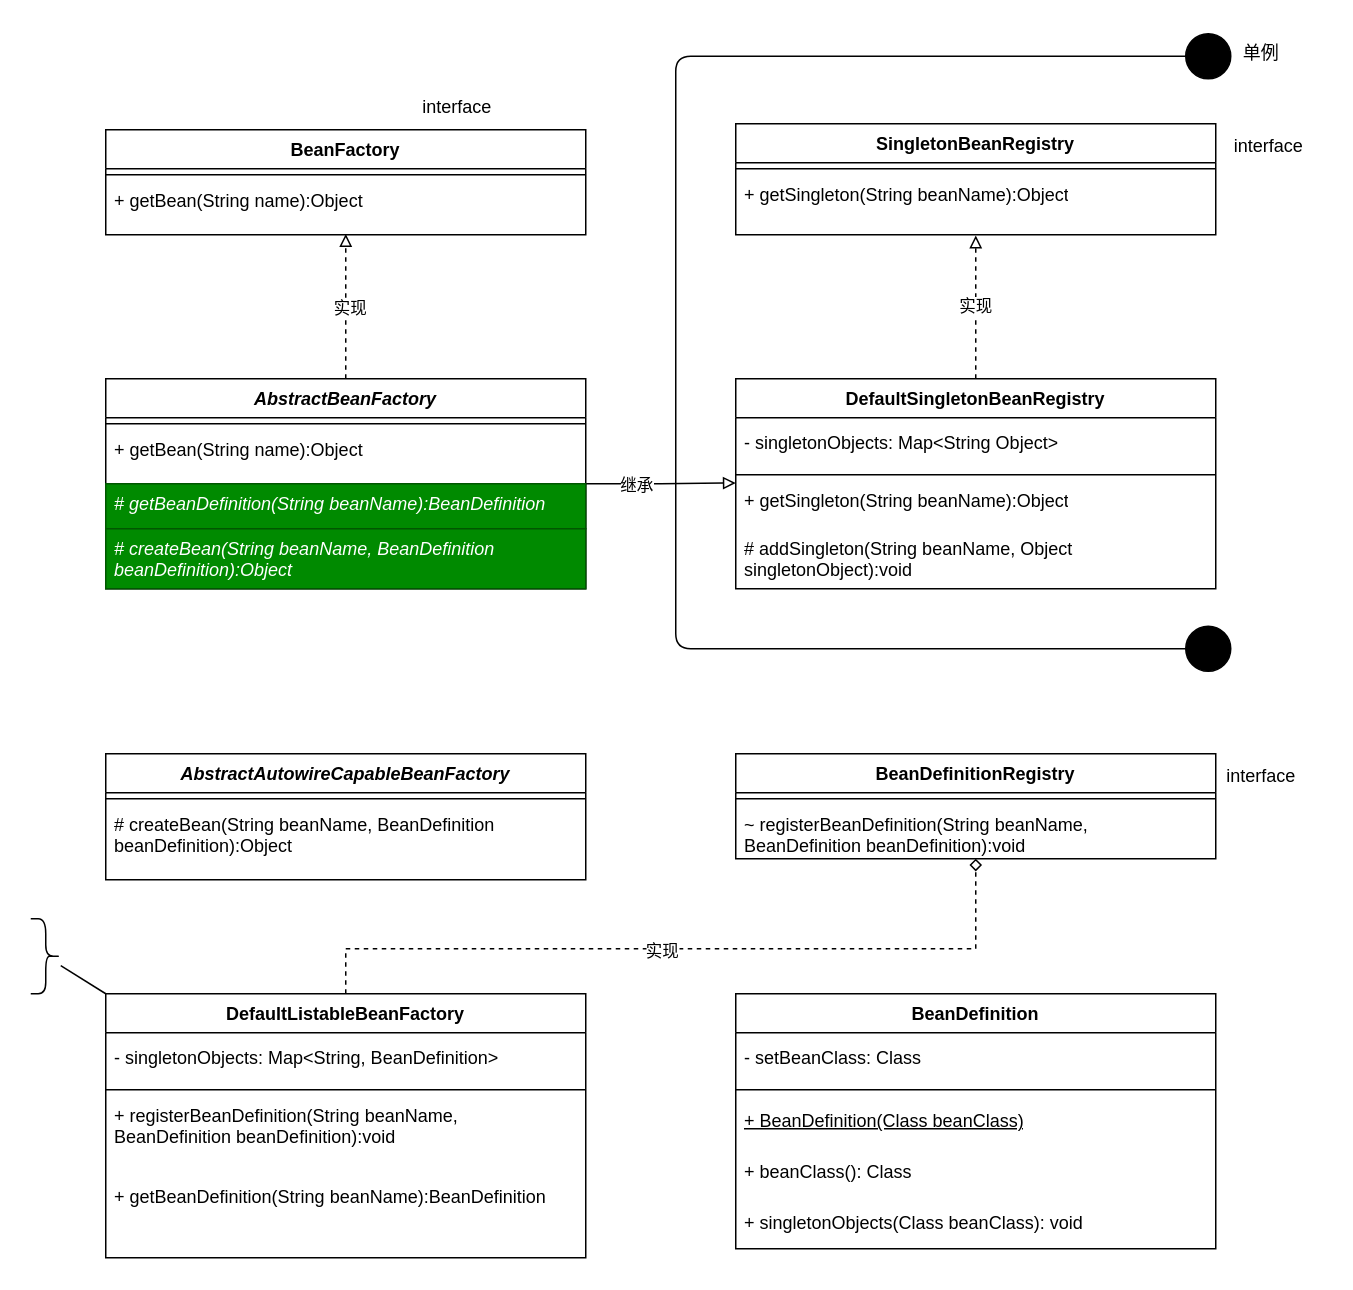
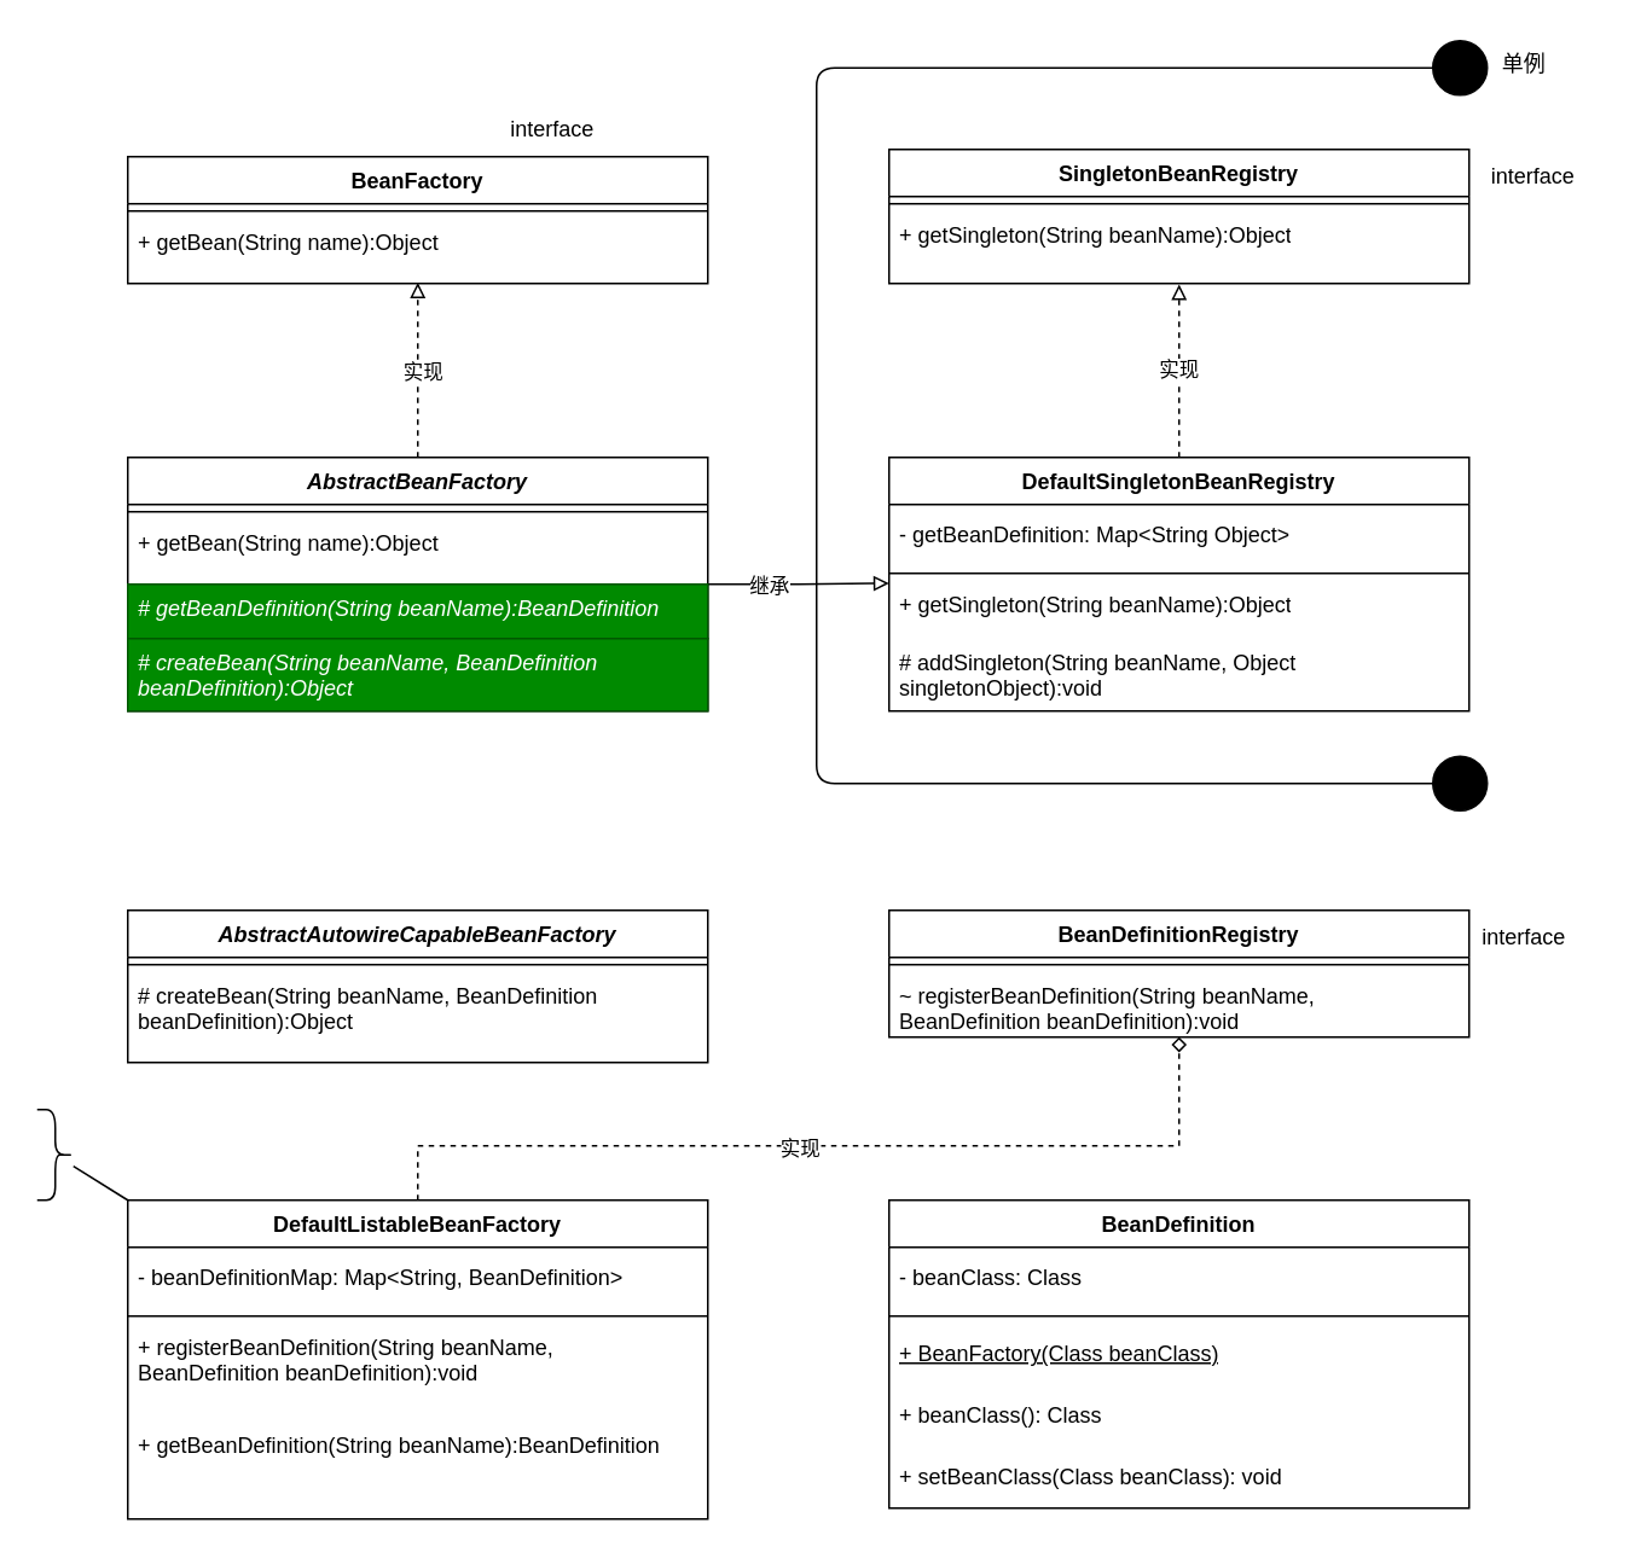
- <mxCell id="23" value="- singletonObjects: Map&amp;lt;String Object&amp;gt;" style="text;strokeColor=none;fillColor=none;align=left;verticalAlign=middle;spacingLeft=4;spacingRight=4;overflow=hidden;rotatable=0;points=[[0,0.5],[1,0.5]];portConstraint=eastwest;whiteSpace=wrap;html=1;" parent="22" vertex="1"><mxGeometry y="26" width="320" height="34" as="geometry" /></mxCell>
+ <mxCell id="23" value="- getBeanDefinition: Map&amp;lt;String Object&amp;gt;" style="text;strokeColor=none;fillColor=none;align=left;verticalAlign=middle;spacingLeft=4;spacingRight=4;overflow=hidden;rotatable=0;points=[[0,0.5],[1,0.5]];portConstraint=eastwest;whiteSpace=wrap;html=1;" parent="22" vertex="1"><mxGeometry y="26" width="320" height="34" as="geometry" /></mxCell>
- <mxCell id="38" value="- singletonObjects: Map&amp;lt;String, BeanDefinition&amp;gt;" style="text;strokeColor=none;fillColor=none;align=left;verticalAlign=middle;spacingLeft=4;spacingRight=4;overflow=hidden;rotatable=0;points=[[0,0.5],[1,0.5]];portConstraint=eastwest;whiteSpace=wrap;html=1;" parent="37" vertex="1"><mxGeometry y="26" width="320" height="34" as="geometry" /></mxCell>
+ <mxCell id="38" value="- beanDefinitionMap: Map&amp;lt;String, BeanDefinition&amp;gt;" style="text;strokeColor=none;fillColor=none;align=left;verticalAlign=middle;spacingLeft=4;spacingRight=4;overflow=hidden;rotatable=0;points=[[0,0.5],[1,0.5]];portConstraint=eastwest;whiteSpace=wrap;html=1;" parent="37" vertex="1"><mxGeometry y="26" width="320" height="34" as="geometry" /></mxCell>
- <mxCell id="43" value="- setBeanClass: Class" style="text;strokeColor=none;fillColor=none;align=left;verticalAlign=middle;spacingLeft=4;spacingRight=4;overflow=hidden;rotatable=0;points=[[0,0.5],[1,0.5]];portConstraint=eastwest;whiteSpace=wrap;html=1;" parent="42" vertex="1"><mxGeometry y="26" width="320" height="34" as="geometry" /></mxCell>
+ <mxCell id="43" value="- beanClass: Class" style="text;strokeColor=none;fillColor=none;align=left;verticalAlign=middle;spacingLeft=4;spacingRight=4;overflow=hidden;rotatable=0;points=[[0,0.5],[1,0.5]];portConstraint=eastwest;whiteSpace=wrap;html=1;" parent="42" vertex="1"><mxGeometry y="26" width="320" height="34" as="geometry" /></mxCell>
- <mxCell id="45" value="+ BeanDefinition(Class beanClass)" style="text;strokeColor=none;fillColor=none;align=left;verticalAlign=middle;spacingLeft=4;spacingRight=4;overflow=hidden;rotatable=0;points=[[0,0.5],[1,0.5]];portConstraint=eastwest;whiteSpace=wrap;html=1;fontStyle=4" parent="42" vertex="1"><mxGeometry y="68" width="320" height="34" as="geometry" /></mxCell>
+ <mxCell id="45" value="+ BeanFactory(Class beanClass)" style="text;strokeColor=none;fillColor=none;align=left;verticalAlign=middle;spacingLeft=4;spacingRight=4;overflow=hidden;rotatable=0;points=[[0,0.5],[1,0.5]];portConstraint=eastwest;whiteSpace=wrap;html=1;fontStyle=4" parent="42" vertex="1"><mxGeometry y="68" width="320" height="34" as="geometry" /></mxCell>
- <mxCell id="47" value="+ singletonObjects(Class beanClass): void" style="text;strokeColor=none;fillColor=none;align=left;verticalAlign=middle;spacingLeft=4;spacingRight=4;overflow=hidden;rotatable=0;points=[[0,0.5],[1,0.5]];portConstraint=eastwest;whiteSpace=wrap;html=1;fontStyle=0" parent="42" vertex="1"><mxGeometry y="136" width="320" height="34" as="geometry" /></mxCell>
+ <mxCell id="47" value="+ setBeanClass(Class beanClass): void" style="text;strokeColor=none;fillColor=none;align=left;verticalAlign=middle;spacingLeft=4;spacingRight=4;overflow=hidden;rotatable=0;points=[[0,0.5],[1,0.5]];portConstraint=eastwest;whiteSpace=wrap;html=1;fontStyle=0" parent="42" vertex="1"><mxGeometry y="136" width="320" height="34" as="geometry" /></mxCell>
